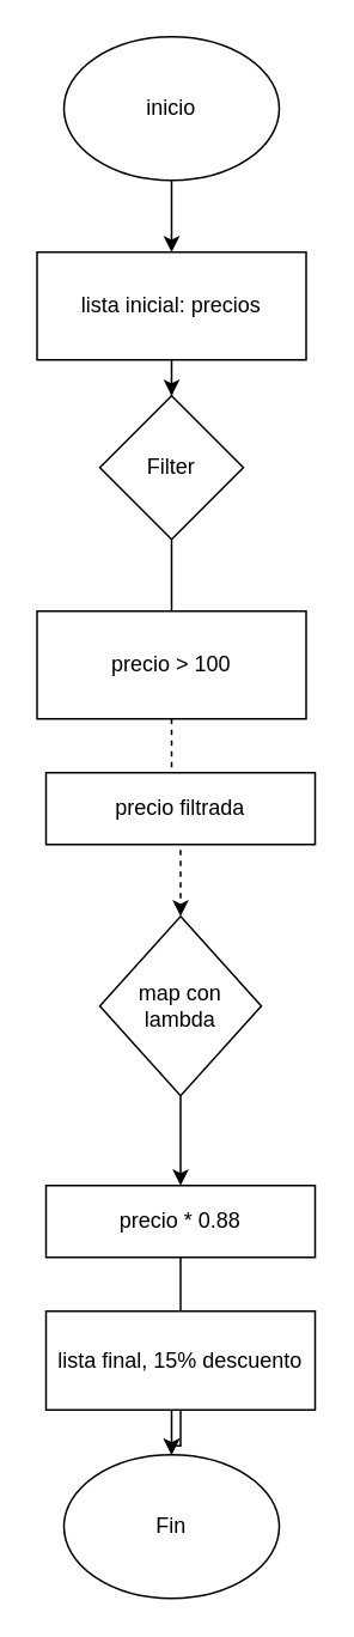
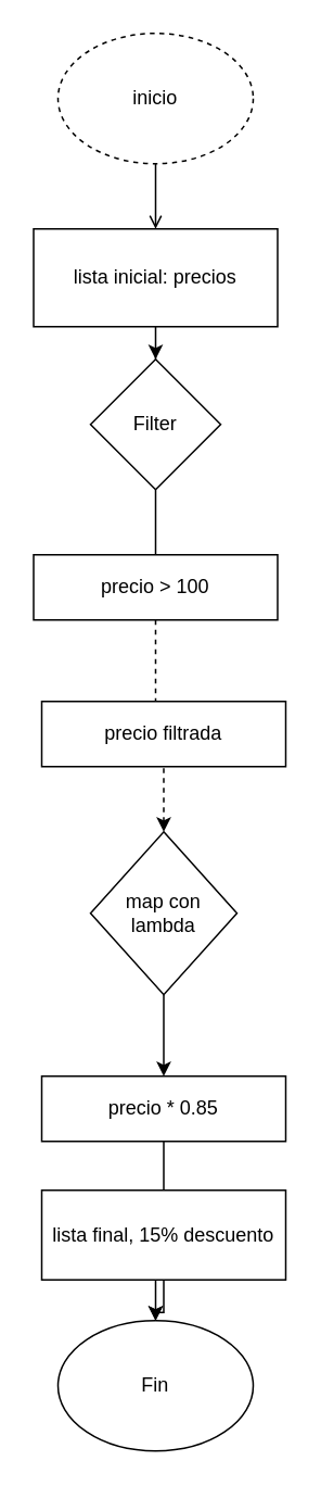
- <mxCell id="3" value="inicio" style="ellipse;whiteSpace=wrap;html=1;" parent="1" vertex="1"><mxGeometry x="35" y="20" width="120" height="80" as="geometry" /></mxCell>
+ <mxCell id="3" value="inicio" style="ellipse;whiteSpace=wrap;html=1;dashed=1;" parent="1" vertex="1"><mxGeometry x="35" y="20" width="120" height="80" as="geometry" /></mxCell>
- <mxCell id="2" value="" style="edgeStyle=orthogonalEdgeStyle;rounded=0;orthogonalLoop=1;jettySize=auto;html=1;" parent="1" source="3" target="5" edge="1"><mxGeometry relative="1" as="geometry" /></mxCell>
+ <mxCell id="2" value="" style="edgeStyle=orthogonalEdgeStyle;rounded=0;orthogonalLoop=1;jettySize=auto;html=1;endArrow=open;" parent="1" source="3" target="5" edge="1"><mxGeometry relative="1" as="geometry" /></mxCell>
- <mxCell id="9" value="precio &amp;gt; 100" style="rounded=0;whiteSpace=wrap;html=1;" parent="1" vertex="1"><mxGeometry x="20" y="340" width="150" height="60" as="geometry" /></mxCell>
+ <mxCell id="9" value="precio &amp;gt; 100" style="rounded=0;whiteSpace=wrap;html=1;" parent="1" vertex="1"><mxGeometry x="20" y="340" width="150" height="40" as="geometry" /></mxCell>
- <mxCell id="14" value="precio * 0.88" style="rounded=0;whiteSpace=wrap;html=1;" parent="1" vertex="1"><mxGeometry x="25" y="660" width="150" height="40" as="geometry" /></mxCell>
+ <mxCell id="14" value="precio * 0.85" style="rounded=0;whiteSpace=wrap;html=1;" parent="1" vertex="1"><mxGeometry x="25" y="660" width="150" height="40" as="geometry" /></mxCell>
